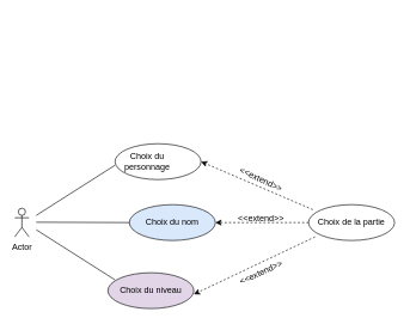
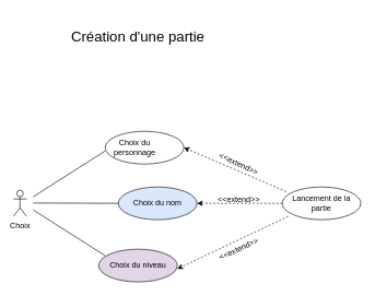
+ <mxCell id="5" value="&lt;font style=&quot;font-size: 22px;&quot;&gt;Création d'une partie&lt;/font&gt;" style="text;html=1;strokeColor=none;fillColor=none;align=center;verticalAlign=middle;whiteSpace=wrap;rounded=0;" parent="1" vertex="1"><mxGeometry x="50" y="20" width="320" height="71.82" as="geometry" /></mxCell>
- <mxCell id="14" value="Choix de la partie" style="ellipse;whiteSpace=wrap;html=1;" parent="1" vertex="1"><mxGeometry x="430" y="285" width="120" height="50" as="geometry" /></mxCell>
+ <mxCell id="14" value="Lancement de la partie" style="ellipse;whiteSpace=wrap;html=1;" parent="1" vertex="1"><mxGeometry x="430" y="285" width="120" height="50" as="geometry" /></mxCell>
- <mxCell id="2" value="Actor" style="shape=umlActor;verticalLabelPosition=bottom;verticalAlign=top;html=1;outlineConnect=0;" parent="1" vertex="1"><mxGeometry x="20" y="290" width="20" height="40" as="geometry" /></mxCell>
+ <mxCell id="2" value="Choix" style="shape=umlActor;verticalLabelPosition=bottom;verticalAlign=top;html=1;outlineConnect=0;" parent="1" vertex="1"><mxGeometry x="20" y="290" width="20" height="40" as="geometry" /></mxCell>
